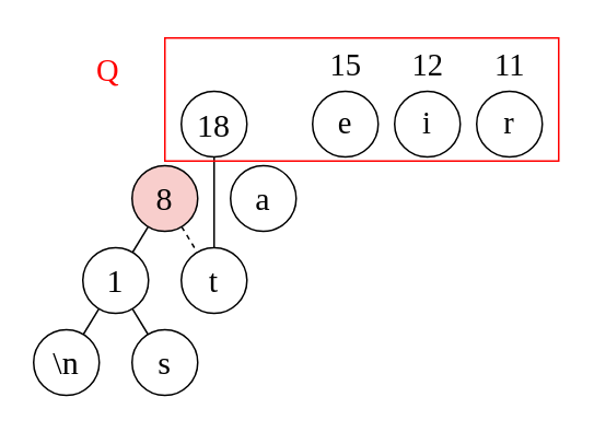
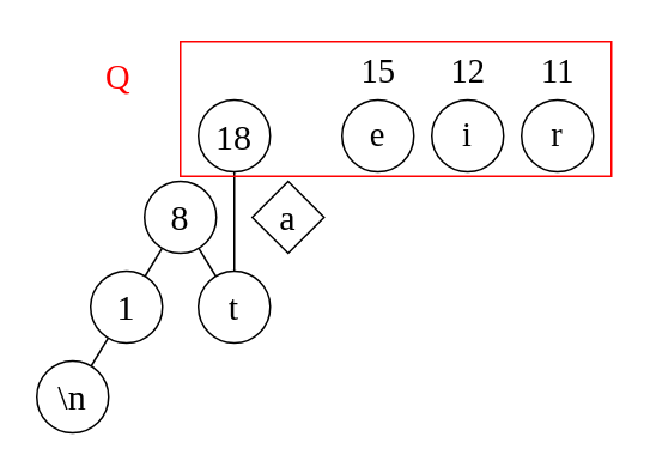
- <mxCell id="11" value="8" style="ellipse;whiteSpace=wrap;html=1;fontSize=20;fontFamily=Times New Roman;fillColor=#f8cecc;" parent="1" vertex="1"><mxGeometry x="80" y="100.32" width="40" height="40" as="geometry" /></mxCell>
+ <mxCell id="11" value="8" style="ellipse;whiteSpace=wrap;html=1;fontSize=20;fontFamily=Times New Roman;" parent="1" vertex="1"><mxGeometry x="80" y="100.32" width="40" height="40" as="geometry" /></mxCell>
- <mxCell id="8" value="a" style="ellipse;whiteSpace=wrap;html=1;fontSize=20;fontFamily=Times New Roman;" parent="1" vertex="1"><mxGeometry x="140" y="100.32" width="40" height="40" as="geometry" /></mxCell>
+ <mxCell id="8" value="a" style="rhombus;whiteSpace=wrap;html=1;fontSize=20;fontFamily=Times New Roman;" parent="1" vertex="1"><mxGeometry x="140" y="100.32" width="40" height="40" as="geometry" /></mxCell>
- <mxCell id="10" style="edgeStyle=none;html=1;fontSize=20;endArrow=none;endFill=0;fontFamily=Times New Roman;dashed=1;" parent="1" source="11" target="7" edge="1"><mxGeometry relative="1" as="geometry" /></mxCell>
+ <mxCell id="10" style="edgeStyle=none;html=1;fontSize=20;endArrow=none;endFill=0;fontFamily=Times New Roman;" parent="1" source="11" target="7" edge="1"><mxGeometry relative="1" as="geometry" /></mxCell>
- <mxCell id="6" style="edgeStyle=none;html=1;fontSize=20;endArrow=none;endFill=0;fontFamily=Times New Roman;" parent="1" source="4" target="5" edge="1"><mxGeometry relative="1" as="geometry" /></mxCell>
- <mxCell id="5" value="s" style="ellipse;whiteSpace=wrap;html=1;fontSize=20;fontFamily=Times New Roman;" parent="1" vertex="1"><mxGeometry x="80" y="200.32" width="40" height="40" as="geometry" /></mxCell>
